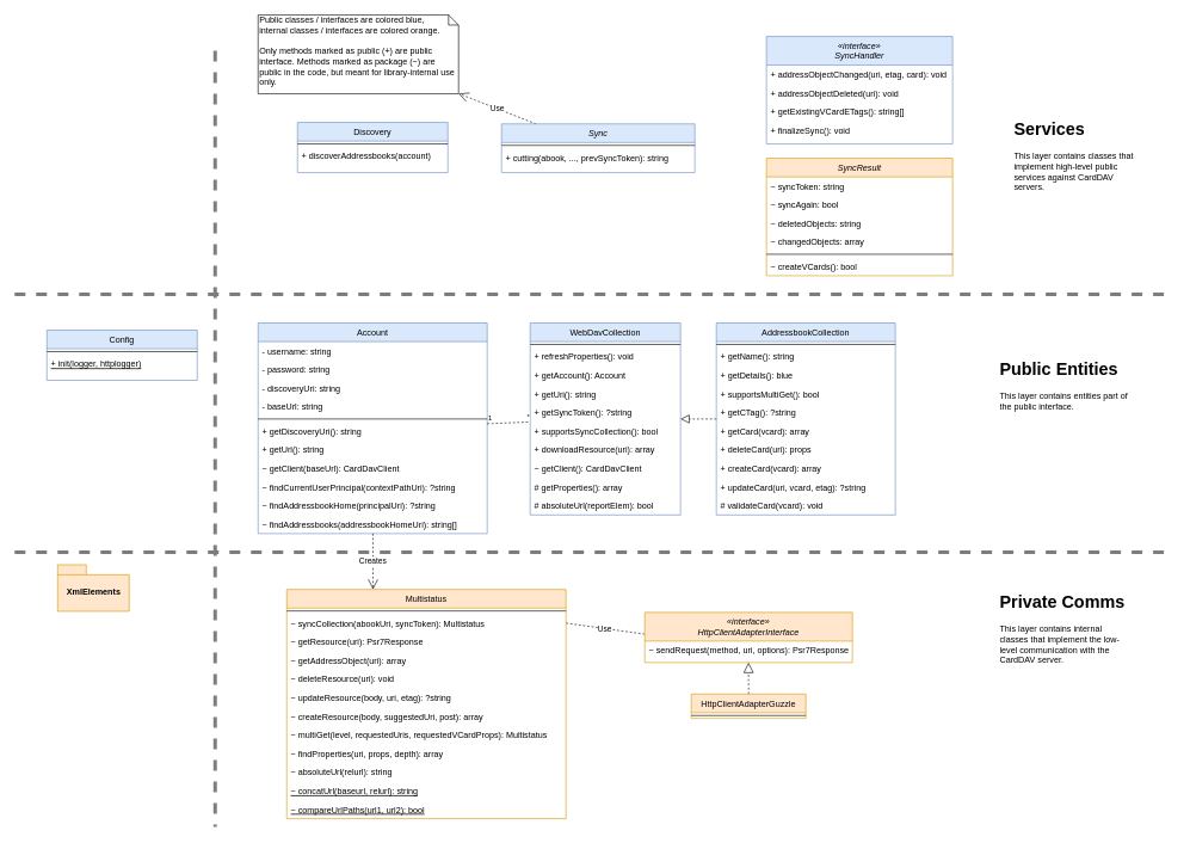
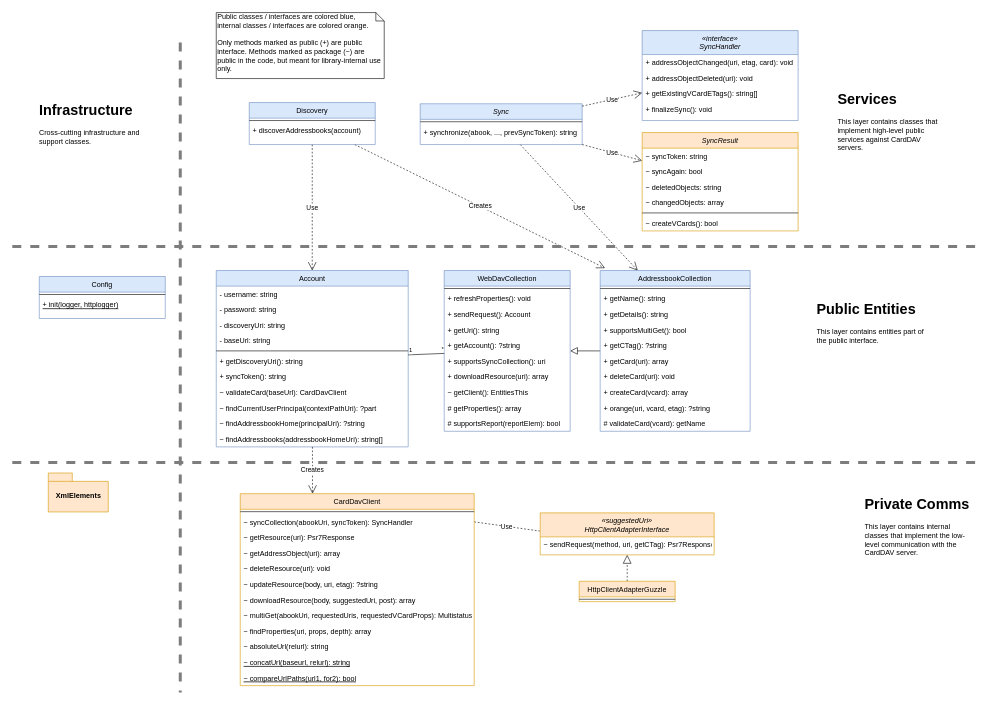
- <mxCell id="3" value="Use" style="endArrow=open;endSize=12;dashed=1;html=1;" edge="1" parent="1" source="6" target="87"><mxGeometry width="160" relative="1" as="geometry"><mxPoint x="613.04" y="238" as="sourcePoint" /><mxPoint x="550" y="340" as="targetPoint" /></mxGeometry></mxCell>
+ <mxCell id="3" value="Use" style="endArrow=open;endSize=12;dashed=1;html=1;entryX=0.25;entryY=0;entryDx=0;entryDy=0;" edge="1" parent="1" source="6" target="37"><mxGeometry width="160" relative="1" as="geometry"><mxPoint x="613.04" y="238" as="sourcePoint" /><mxPoint x="550" y="340" as="targetPoint" /></mxGeometry></mxCell>
+ <mxCell id="9" value="Use" style="endArrow=open;endSize=12;dashed=1;html=1;" edge="1" parent="1" source="6" target="78"><mxGeometry width="160" relative="1" as="geometry"><mxPoint x="1000" y="190" as="sourcePoint" /><mxPoint x="1050" y="176.579" as="targetPoint" /></mxGeometry></mxCell>
+ <mxCell id="94" value="&lt;h1&gt;Infrastructure&lt;/h1&gt;&lt;p&gt;Cross-cutting infrastructure and support classes.&lt;/p&gt;" style="text;html=1;strokeColor=none;fillColor=none;spacing=5;spacingTop=-20;whiteSpace=wrap;overflow=hidden;rounded=0;" vertex="1" parent="1"><mxGeometry x="60" y="162.5" width="190" height="85" as="geometry" /></mxCell>
- <mxCell id="8" value="+ cutting(abook, ..., prevSyncToken): string" style="text;align=left;verticalAlign=top;spacingLeft=4;spacingRight=4;overflow=hidden;rotatable=0;points=[[0,0.5],[1,0.5]];portConstraint=eastwest;" parent="6" vertex="1"><mxGeometry y="34" width="270" height="26" as="geometry" /></mxCell>
+ <mxCell id="8" value="+ synchronize(abook, ..., prevSyncToken): string" style="text;align=left;verticalAlign=top;spacingLeft=4;spacingRight=4;overflow=hidden;rotatable=0;points=[[0,0.5],[1,0.5]];portConstraint=eastwest;" parent="6" vertex="1"><mxGeometry y="34" width="270" height="26" as="geometry" /></mxCell>
- <mxCell id="85" value="&lt;h1&gt;Services&lt;/h1&gt;&lt;p&gt;This layer contains classes that implement high-level public services against CardDAV servers.&lt;/p&gt;" style="text;html=1;strokeColor=none;fillColor=none;spacing=5;spacingTop=-20;whiteSpace=wrap;overflow=hidden;rounded=0;" vertex="1" parent="1"><mxGeometry x="1411" y="160" width="190" height="120" as="geometry" /></mxCell>
+ <mxCell id="85" value="&lt;h1&gt;Services&lt;/h1&gt;&lt;p&gt;This layer contains classes that implement high-level public services against CardDAV servers.&lt;/p&gt;" style="text;html=1;strokeColor=none;fillColor=none;spacing=5;spacingTop=-20;whiteSpace=wrap;overflow=hidden;rounded=0;" vertex="1" parent="1"><mxGeometry x="1391" y="145" width="190" height="120" as="geometry" /></mxCell>
+ <mxCell id="10" value="Use" style="endArrow=open;endSize=12;dashed=1;html=1;exitX=1;exitY=1;exitDx=0;exitDy=0;" edge="1" parent="1" source="6" target="71"><mxGeometry width="160" relative="1" as="geometry"><mxPoint x="970" y="191.891" as="sourcePoint" /><mxPoint x="1060" y="175.2" as="targetPoint" /></mxGeometry></mxCell>
+ <mxCell id="4" value="Creates" style="endArrow=open;endSize=12;dashed=1;html=1;entryX=0.032;entryY=-0.015;entryDx=0;entryDy=0;entryPerimeter=0;" edge="1" parent="1" source="68" target="37"><mxGeometry width="160" relative="1" as="geometry"><mxPoint x="701.045" y="238" as="sourcePoint" /><mxPoint x="866" y="460.98" as="targetPoint" /></mxGeometry></mxCell>
+ <mxCell id="5" value="Use" style="endArrow=open;endSize=12;dashed=1;html=1;" edge="1" parent="1" source="68" target="11"><mxGeometry width="160" relative="1" as="geometry"><mxPoint x="898.801" y="238" as="sourcePoint" /><mxPoint x="891.199" y="460" as="targetPoint" /></mxGeometry></mxCell>
- <mxCell id="26" value="+ getAccount(): Account" style="text;align=left;verticalAlign=top;spacingLeft=4;spacingRight=4;overflow=hidden;rotatable=0;points=[[0,0.5],[1,0.5]];portConstraint=eastwest;" vertex="1" parent="23"><mxGeometry y="60" width="210" height="26" as="geometry" /></mxCell>
+ <mxCell id="26" value="+ sendRequest(): Account" style="text;align=left;verticalAlign=top;spacingLeft=4;spacingRight=4;overflow=hidden;rotatable=0;points=[[0,0.5],[1,0.5]];portConstraint=eastwest;" vertex="1" parent="23"><mxGeometry y="60" width="210" height="26" as="geometry" /></mxCell>
- <mxCell id="40" value="+ getDetails(): blue" style="text;strokeColor=none;fillColor=none;align=left;verticalAlign=top;spacingLeft=4;spacingRight=4;overflow=hidden;rotatable=0;points=[[0,0.5],[1,0.5]];portConstraint=eastwest;" vertex="1" parent="37"><mxGeometry y="60" width="250" height="26" as="geometry" /></mxCell>
+ <mxCell id="40" value="+ getDetails(): string" style="text;strokeColor=none;fillColor=none;align=left;verticalAlign=top;spacingLeft=4;spacingRight=4;overflow=hidden;rotatable=0;points=[[0,0.5],[1,0.5]];portConstraint=eastwest;" vertex="1" parent="37"><mxGeometry y="60" width="250" height="26" as="geometry" /></mxCell>
- <mxCell id="86" value="&lt;h1&gt;Public Entities&lt;/h1&gt;&lt;p&gt;This layer contains entities part of the public interface.&lt;/p&gt;" style="text;html=1;strokeColor=none;fillColor=none;spacing=5;spacingTop=-20;whiteSpace=wrap;overflow=hidden;rounded=0;" vertex="1" parent="1"><mxGeometry x="1391" y="495" width="190" height="85" as="geometry" /></mxCell>
+ <mxCell id="86" value="&lt;h1&gt;Public Entities&lt;/h1&gt;&lt;p&gt;This layer contains entities part of the public interface.&lt;/p&gt;" style="text;html=1;strokeColor=none;fillColor=none;spacing=5;spacingTop=-20;whiteSpace=wrap;overflow=hidden;rounded=0;" vertex="1" parent="1"><mxGeometry x="1356" y="495" width="190" height="85" as="geometry" /></mxCell>
- <mxCell id="28" value="+ getSyncToken(): ?string" style="text;align=left;verticalAlign=top;spacingLeft=4;spacingRight=4;overflow=hidden;rotatable=0;points=[[0,0.5],[1,0.5]];portConstraint=eastwest;" vertex="1" parent="23"><mxGeometry y="112" width="210" height="26" as="geometry" /></mxCell>
+ <mxCell id="28" value="+ getAccount(): ?string" style="text;align=left;verticalAlign=top;spacingLeft=4;spacingRight=4;overflow=hidden;rotatable=0;points=[[0,0.5],[1,0.5]];portConstraint=eastwest;" vertex="1" parent="23"><mxGeometry y="112" width="210" height="26" as="geometry" /></mxCell>
- <mxCell id="2" value="" style="endArrow=block;endSize=10;endFill=0;shadow=0;strokeWidth=1;rounded=0;edgeStyle=elbowEdgeStyle;elbow=horizontal;dashed=1;" parent="1" source="37" target="23" edge="1"><mxGeometry width="160" relative="1" as="geometry"><mxPoint x="550" y="343" as="sourcePoint" /><mxPoint x="650" y="241" as="targetPoint" /></mxGeometry></mxCell>
+ <mxCell id="2" value="" style="endArrow=block;endSize=10;endFill=0;shadow=0;strokeWidth=1;rounded=0;edgeStyle=elbowEdgeStyle;elbow=horizontal;" parent="1" source="37" target="23" edge="1"><mxGeometry width="160" relative="1" as="geometry"><mxPoint x="550" y="343" as="sourcePoint" /><mxPoint x="650" y="241" as="targetPoint" /></mxGeometry></mxCell>
- <mxCell id="34" value="" style="endArrow=none;html=1;rounded=0;dashed=1;" edge="1" parent="1" source="11" target="23"><mxGeometry relative="1" as="geometry"><mxPoint x="730" y="810" as="sourcePoint" /><mxPoint x="890" y="810" as="targetPoint" /></mxGeometry></mxCell>
+ <mxCell id="34" value="" style="endArrow=none;html=1;rounded=0;" edge="1" parent="1" source="11" target="23"><mxGeometry relative="1" as="geometry"><mxPoint x="730" y="810" as="sourcePoint" /><mxPoint x="890" y="810" as="targetPoint" /></mxGeometry></mxCell>
- <mxCell id="29" value="+ supportsSyncCollection(): bool" style="text;align=left;verticalAlign=top;spacingLeft=4;spacingRight=4;overflow=hidden;rotatable=0;points=[[0,0.5],[1,0.5]];portConstraint=eastwest;" vertex="1" parent="23"><mxGeometry y="138" width="210" height="26" as="geometry" /></mxCell>
+ <mxCell id="29" value="+ supportsSyncCollection(): uri" style="text;align=left;verticalAlign=top;spacingLeft=4;spacingRight=4;overflow=hidden;rotatable=0;points=[[0,0.5],[1,0.5]];portConstraint=eastwest;" vertex="1" parent="23"><mxGeometry y="138" width="210" height="26" as="geometry" /></mxCell>
- <mxCell id="43" value="+ getCard(vcard): array" style="text;strokeColor=none;fillColor=none;align=left;verticalAlign=top;spacingLeft=4;spacingRight=4;overflow=hidden;rotatable=0;points=[[0,0.5],[1,0.5]];portConstraint=eastwest;" vertex="1" parent="37"><mxGeometry y="138" width="250" height="26" as="geometry" /></mxCell>
+ <mxCell id="43" value="+ getCard(uri): array" style="text;strokeColor=none;fillColor=none;align=left;verticalAlign=top;spacingLeft=4;spacingRight=4;overflow=hidden;rotatable=0;points=[[0,0.5],[1,0.5]];portConstraint=eastwest;" vertex="1" parent="37"><mxGeometry y="138" width="250" height="26" as="geometry" /></mxCell>
- <mxCell id="18" value="+ getUrl(): string" style="text;align=left;verticalAlign=top;spacingLeft=4;spacingRight=4;overflow=hidden;rotatable=0;points=[[0,0.5],[1,0.5]];portConstraint=eastwest;" vertex="1" parent="11"><mxGeometry y="164" width="320" height="26" as="geometry" /></mxCell>
+ <mxCell id="18" value="+ syncToken(): string" style="text;align=left;verticalAlign=top;spacingLeft=4;spacingRight=4;overflow=hidden;rotatable=0;points=[[0,0.5],[1,0.5]];portConstraint=eastwest;" vertex="1" parent="11"><mxGeometry y="164" width="320" height="26" as="geometry" /></mxCell>
- <mxCell id="44" value="+ deleteCard(uri): props" style="text;strokeColor=none;fillColor=none;align=left;verticalAlign=top;spacingLeft=4;spacingRight=4;overflow=hidden;rotatable=0;points=[[0,0.5],[1,0.5]];portConstraint=eastwest;" vertex="1" parent="37"><mxGeometry y="164" width="250" height="26" as="geometry" /></mxCell>
+ <mxCell id="44" value="+ deleteCard(uri): void" style="text;strokeColor=none;fillColor=none;align=left;verticalAlign=top;spacingLeft=4;spacingRight=4;overflow=hidden;rotatable=0;points=[[0,0.5],[1,0.5]];portConstraint=eastwest;" vertex="1" parent="37"><mxGeometry y="164" width="250" height="26" as="geometry" /></mxCell>
- <mxCell id="19" value="~ getClient(baseUrl): CardDavClient" style="text;align=left;verticalAlign=top;spacingLeft=4;spacingRight=4;overflow=hidden;rotatable=0;points=[[0,0.5],[1,0.5]];portConstraint=eastwest;fontStyle=0" parent="11" vertex="1"><mxGeometry y="190" width="320" height="26" as="geometry" /></mxCell>
+ <mxCell id="19" value="~ validateCard(baseUrl): CardDavClient" style="text;align=left;verticalAlign=top;spacingLeft=4;spacingRight=4;overflow=hidden;rotatable=0;points=[[0,0.5],[1,0.5]];portConstraint=eastwest;fontStyle=0" parent="11" vertex="1"><mxGeometry y="190" width="320" height="26" as="geometry" /></mxCell>
- <mxCell id="31" value="~ getClient(): CardDavClient" style="text;align=left;verticalAlign=top;spacingLeft=4;spacingRight=4;overflow=hidden;rotatable=0;points=[[0,0.5],[1,0.5]];portConstraint=eastwest;" vertex="1" parent="23"><mxGeometry y="190" width="210" height="26" as="geometry" /></mxCell>
+ <mxCell id="31" value="~ getClient(): EntitiesThis" style="text;align=left;verticalAlign=top;spacingLeft=4;spacingRight=4;overflow=hidden;rotatable=0;points=[[0,0.5],[1,0.5]];portConstraint=eastwest;" vertex="1" parent="23"><mxGeometry y="190" width="210" height="26" as="geometry" /></mxCell>
- <mxCell id="20" value="~ findCurrentUserPrincipal(contextPathUri): ?string" style="text;align=left;verticalAlign=top;spacingLeft=4;spacingRight=4;overflow=hidden;rotatable=0;points=[[0,0.5],[1,0.5]];portConstraint=eastwest;" vertex="1" parent="11"><mxGeometry y="216" width="320" height="26" as="geometry" /></mxCell>
+ <mxCell id="20" value="~ findCurrentUserPrincipal(contextPathUri): ?part" style="text;align=left;verticalAlign=top;spacingLeft=4;spacingRight=4;overflow=hidden;rotatable=0;points=[[0,0.5],[1,0.5]];portConstraint=eastwest;" vertex="1" parent="11"><mxGeometry y="216" width="320" height="26" as="geometry" /></mxCell>
- <mxCell id="46" value="+ updateCard(uri, vcard, etag): ?string" style="text;strokeColor=none;fillColor=none;align=left;verticalAlign=top;spacingLeft=4;spacingRight=4;overflow=hidden;rotatable=0;points=[[0,0.5],[1,0.5]];portConstraint=eastwest;" vertex="1" parent="37"><mxGeometry y="216" width="250" height="26" as="geometry" /></mxCell>
+ <mxCell id="46" value="+ orange(uri, vcard, etag): ?string" style="text;strokeColor=none;fillColor=none;align=left;verticalAlign=top;spacingLeft=4;spacingRight=4;overflow=hidden;rotatable=0;points=[[0,0.5],[1,0.5]];portConstraint=eastwest;" vertex="1" parent="37"><mxGeometry y="216" width="250" height="26" as="geometry" /></mxCell>
- <mxCell id="33" value="# absoluteUrl(reportElem): bool" style="text;align=left;verticalAlign=top;spacingLeft=4;spacingRight=4;overflow=hidden;rotatable=0;points=[[0,0.5],[1,0.5]];portConstraint=eastwest;" vertex="1" parent="23"><mxGeometry y="242" width="210" height="26" as="geometry" /></mxCell>
+ <mxCell id="33" value="# supportsReport(reportElem): bool" style="text;align=left;verticalAlign=top;spacingLeft=4;spacingRight=4;overflow=hidden;rotatable=0;points=[[0,0.5],[1,0.5]];portConstraint=eastwest;" vertex="1" parent="23"><mxGeometry y="242" width="210" height="26" as="geometry" /></mxCell>
- <mxCell id="47" value="# validateCard(vcard): void" style="text;strokeColor=none;fillColor=none;align=left;verticalAlign=top;spacingLeft=4;spacingRight=4;overflow=hidden;rotatable=0;points=[[0,0.5],[1,0.5]];portConstraint=eastwest;" vertex="1" parent="37"><mxGeometry y="242" width="250" height="26" as="geometry" /></mxCell>
+ <mxCell id="47" value="# validateCard(vcard): getName" style="text;strokeColor=none;fillColor=none;align=left;verticalAlign=top;spacingLeft=4;spacingRight=4;overflow=hidden;rotatable=0;points=[[0,0.5],[1,0.5]];portConstraint=eastwest;" vertex="1" parent="37"><mxGeometry y="242" width="250" height="26" as="geometry" /></mxCell>
- <mxCell id="55" value="Multistatus" style="swimlane;fontStyle=0;align=center;verticalAlign=top;childLayout=stackLayout;horizontal=1;startSize=26;horizontalStack=0;resizeParent=1;resizeLast=0;collapsible=1;marginBottom=0;rounded=0;shadow=0;strokeWidth=1;fillColor=#ffe6cc;strokeColor=#d79b00;" vertex="1" parent="1"><mxGeometry x="400" y="822" width="390" height="320" as="geometry"><mxRectangle x="340" y="380" width="170" height="26" as="alternateBounds" /></mxGeometry></mxCell>
+ <mxCell id="55" value="CardDavClient" style="swimlane;fontStyle=0;align=center;verticalAlign=top;childLayout=stackLayout;horizontal=1;startSize=26;horizontalStack=0;resizeParent=1;resizeLast=0;collapsible=1;marginBottom=0;rounded=0;shadow=0;strokeWidth=1;fillColor=#ffe6cc;strokeColor=#d79b00;" vertex="1" parent="1"><mxGeometry x="400" y="822" width="390" height="320" as="geometry"><mxRectangle x="340" y="380" width="170" height="26" as="alternateBounds" /></mxGeometry></mxCell>
- <mxCell id="51" value="«interface»&#10;HttpClientAdapterInterface" style="swimlane;fontStyle=2;align=center;verticalAlign=top;childLayout=stackLayout;horizontal=1;startSize=40;horizontalStack=0;resizeParent=1;resizeLast=0;collapsible=1;marginBottom=0;rounded=0;shadow=0;strokeWidth=1;fillColor=#ffe6cc;strokeColor=#d79b00;movableLabel=0;resizeHeight=1;" vertex="1" parent="1"><mxGeometry x="900" y="854" width="290" height="70" as="geometry"><mxRectangle x="220" y="120" width="160" height="26" as="alternateBounds" /></mxGeometry></mxCell>
+ <mxCell id="51" value="«suggestedUri»&#10;HttpClientAdapterInterface" style="swimlane;fontStyle=2;align=center;verticalAlign=top;childLayout=stackLayout;horizontal=1;startSize=40;horizontalStack=0;resizeParent=1;resizeLast=0;collapsible=1;marginBottom=0;rounded=0;shadow=0;strokeWidth=1;fillColor=#ffe6cc;strokeColor=#d79b00;movableLabel=0;resizeHeight=1;" vertex="1" parent="1"><mxGeometry x="900" y="854" width="290" height="70" as="geometry"><mxRectangle x="220" y="120" width="160" height="26" as="alternateBounds" /></mxGeometry></mxCell>
- <mxCell id="57" value="~ syncCollection(abookUri, syncToken): Multistatus" style="text;align=left;verticalAlign=top;spacingLeft=4;spacingRight=4;overflow=hidden;rotatable=0;points=[[0,0.5],[1,0.5]];portConstraint=eastwest;" vertex="1" parent="55"><mxGeometry y="34" width="390" height="26" as="geometry" /></mxCell>
+ <mxCell id="57" value="~ syncCollection(abookUri, syncToken): SyncHandler" style="text;align=left;verticalAlign=top;spacingLeft=4;spacingRight=4;overflow=hidden;rotatable=0;points=[[0,0.5],[1,0.5]];portConstraint=eastwest;" vertex="1" parent="55"><mxGeometry y="34" width="390" height="26" as="geometry" /></mxCell>
- <mxCell id="88" value="&lt;h1&gt;Private Comms&lt;/h1&gt;&lt;p&gt;This layer contains internal classes that implement the low-level communication with the CardDAV server.&lt;/p&gt;" style="text;html=1;strokeColor=none;fillColor=none;spacing=5;spacingTop=-20;whiteSpace=wrap;overflow=hidden;rounded=0;" vertex="1" parent="1"><mxGeometry x="1391" y="820" width="190" height="120" as="geometry" /></mxCell>
+ <mxCell id="88" value="&lt;h1&gt;Private Comms&lt;/h1&gt;&lt;p&gt;This layer contains internal classes that implement the low-level communication with the CardDAV server.&lt;/p&gt;" style="text;html=1;strokeColor=none;fillColor=none;spacing=5;spacingTop=-20;whiteSpace=wrap;overflow=hidden;rounded=0;" vertex="1" parent="1"><mxGeometry x="1436" y="820" width="190" height="120" as="geometry" /></mxCell>
- <mxCell id="52" value="~ sendRequest(method, uri, options): Psr7Response" style="text;strokeColor=none;fillColor=none;align=left;verticalAlign=top;spacingLeft=4;spacingRight=4;overflow=hidden;rotatable=0;points=[[0,0.5],[1,0.5]];portConstraint=eastwest;" vertex="1" parent="51"><mxGeometry y="40" width="290" height="26" as="geometry" /></mxCell>
+ <mxCell id="52" value="~ sendRequest(method, uri, getCTag): Psr7Response" style="text;strokeColor=none;fillColor=none;align=left;verticalAlign=top;spacingLeft=4;spacingRight=4;overflow=hidden;rotatable=0;points=[[0,0.5],[1,0.5]];portConstraint=eastwest;" vertex="1" parent="51"><mxGeometry y="40" width="290" height="26" as="geometry" /></mxCell>
- <mxCell id="62" value="~ createResource(body, suggestedUri, post): array" style="text;align=left;verticalAlign=top;spacingLeft=4;spacingRight=4;overflow=hidden;rotatable=0;points=[[0,0.5],[1,0.5]];portConstraint=eastwest;" vertex="1" parent="55"><mxGeometry y="164" width="390" height="26" as="geometry" /></mxCell>
+ <mxCell id="62" value="~ downloadResource(body, suggestedUri, post): array" style="text;align=left;verticalAlign=top;spacingLeft=4;spacingRight=4;overflow=hidden;rotatable=0;points=[[0,0.5],[1,0.5]];portConstraint=eastwest;" vertex="1" parent="55"><mxGeometry y="164" width="390" height="26" as="geometry" /></mxCell>
- <mxCell id="63" value="~ multiGet(level, requestedUris, requestedVCardProps): Multistatus" style="text;align=left;verticalAlign=top;spacingLeft=4;spacingRight=4;overflow=hidden;rotatable=0;points=[[0,0.5],[1,0.5]];portConstraint=eastwest;" vertex="1" parent="55"><mxGeometry y="190" width="390" height="26" as="geometry" /></mxCell>
+ <mxCell id="63" value="~ multiGet(abookUri, requestedUris, requestedVCardProps): Multistatus" style="text;align=left;verticalAlign=top;spacingLeft=4;spacingRight=4;overflow=hidden;rotatable=0;points=[[0,0.5],[1,0.5]];portConstraint=eastwest;" vertex="1" parent="55"><mxGeometry y="190" width="390" height="26" as="geometry" /></mxCell>
- <mxCell id="67" value="~ compareUrlPaths(url1, url2): bool" style="text;align=left;verticalAlign=top;spacingLeft=4;spacingRight=4;overflow=hidden;rotatable=0;points=[[0,0.5],[1,0.5]];portConstraint=eastwest;fontStyle=4" vertex="1" parent="55"><mxGeometry y="294" width="390" height="26" as="geometry" /></mxCell>
+ <mxCell id="67" value="~ compareUrlPaths(url1, for2): bool" style="text;align=left;verticalAlign=top;spacingLeft=4;spacingRight=4;overflow=hidden;rotatable=0;points=[[0,0.5],[1,0.5]];portConstraint=eastwest;fontStyle=4" vertex="1" parent="55"><mxGeometry y="294" width="390" height="26" as="geometry" /></mxCell>
